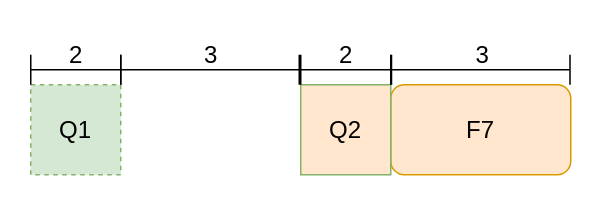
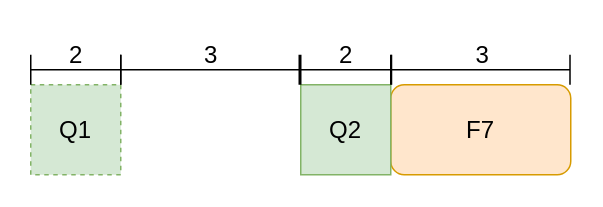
- <mxCell id="4" value="Q2" style="rounded=0;whiteSpace=wrap;html=1;fontSize=16;fillColor=#ffe6cc;strokeColor=#82b366;" vertex="1" parent="1"><mxGeometry x="200" y="56" width="60" height="60" as="geometry" /></mxCell>
+ <mxCell id="4" value="Q2" style="rounded=0;whiteSpace=wrap;html=1;fontSize=16;fillColor=#d5e8d4;strokeColor=#82b366;" vertex="1" parent="1"><mxGeometry x="200" y="56" width="60" height="60" as="geometry" /></mxCell>
